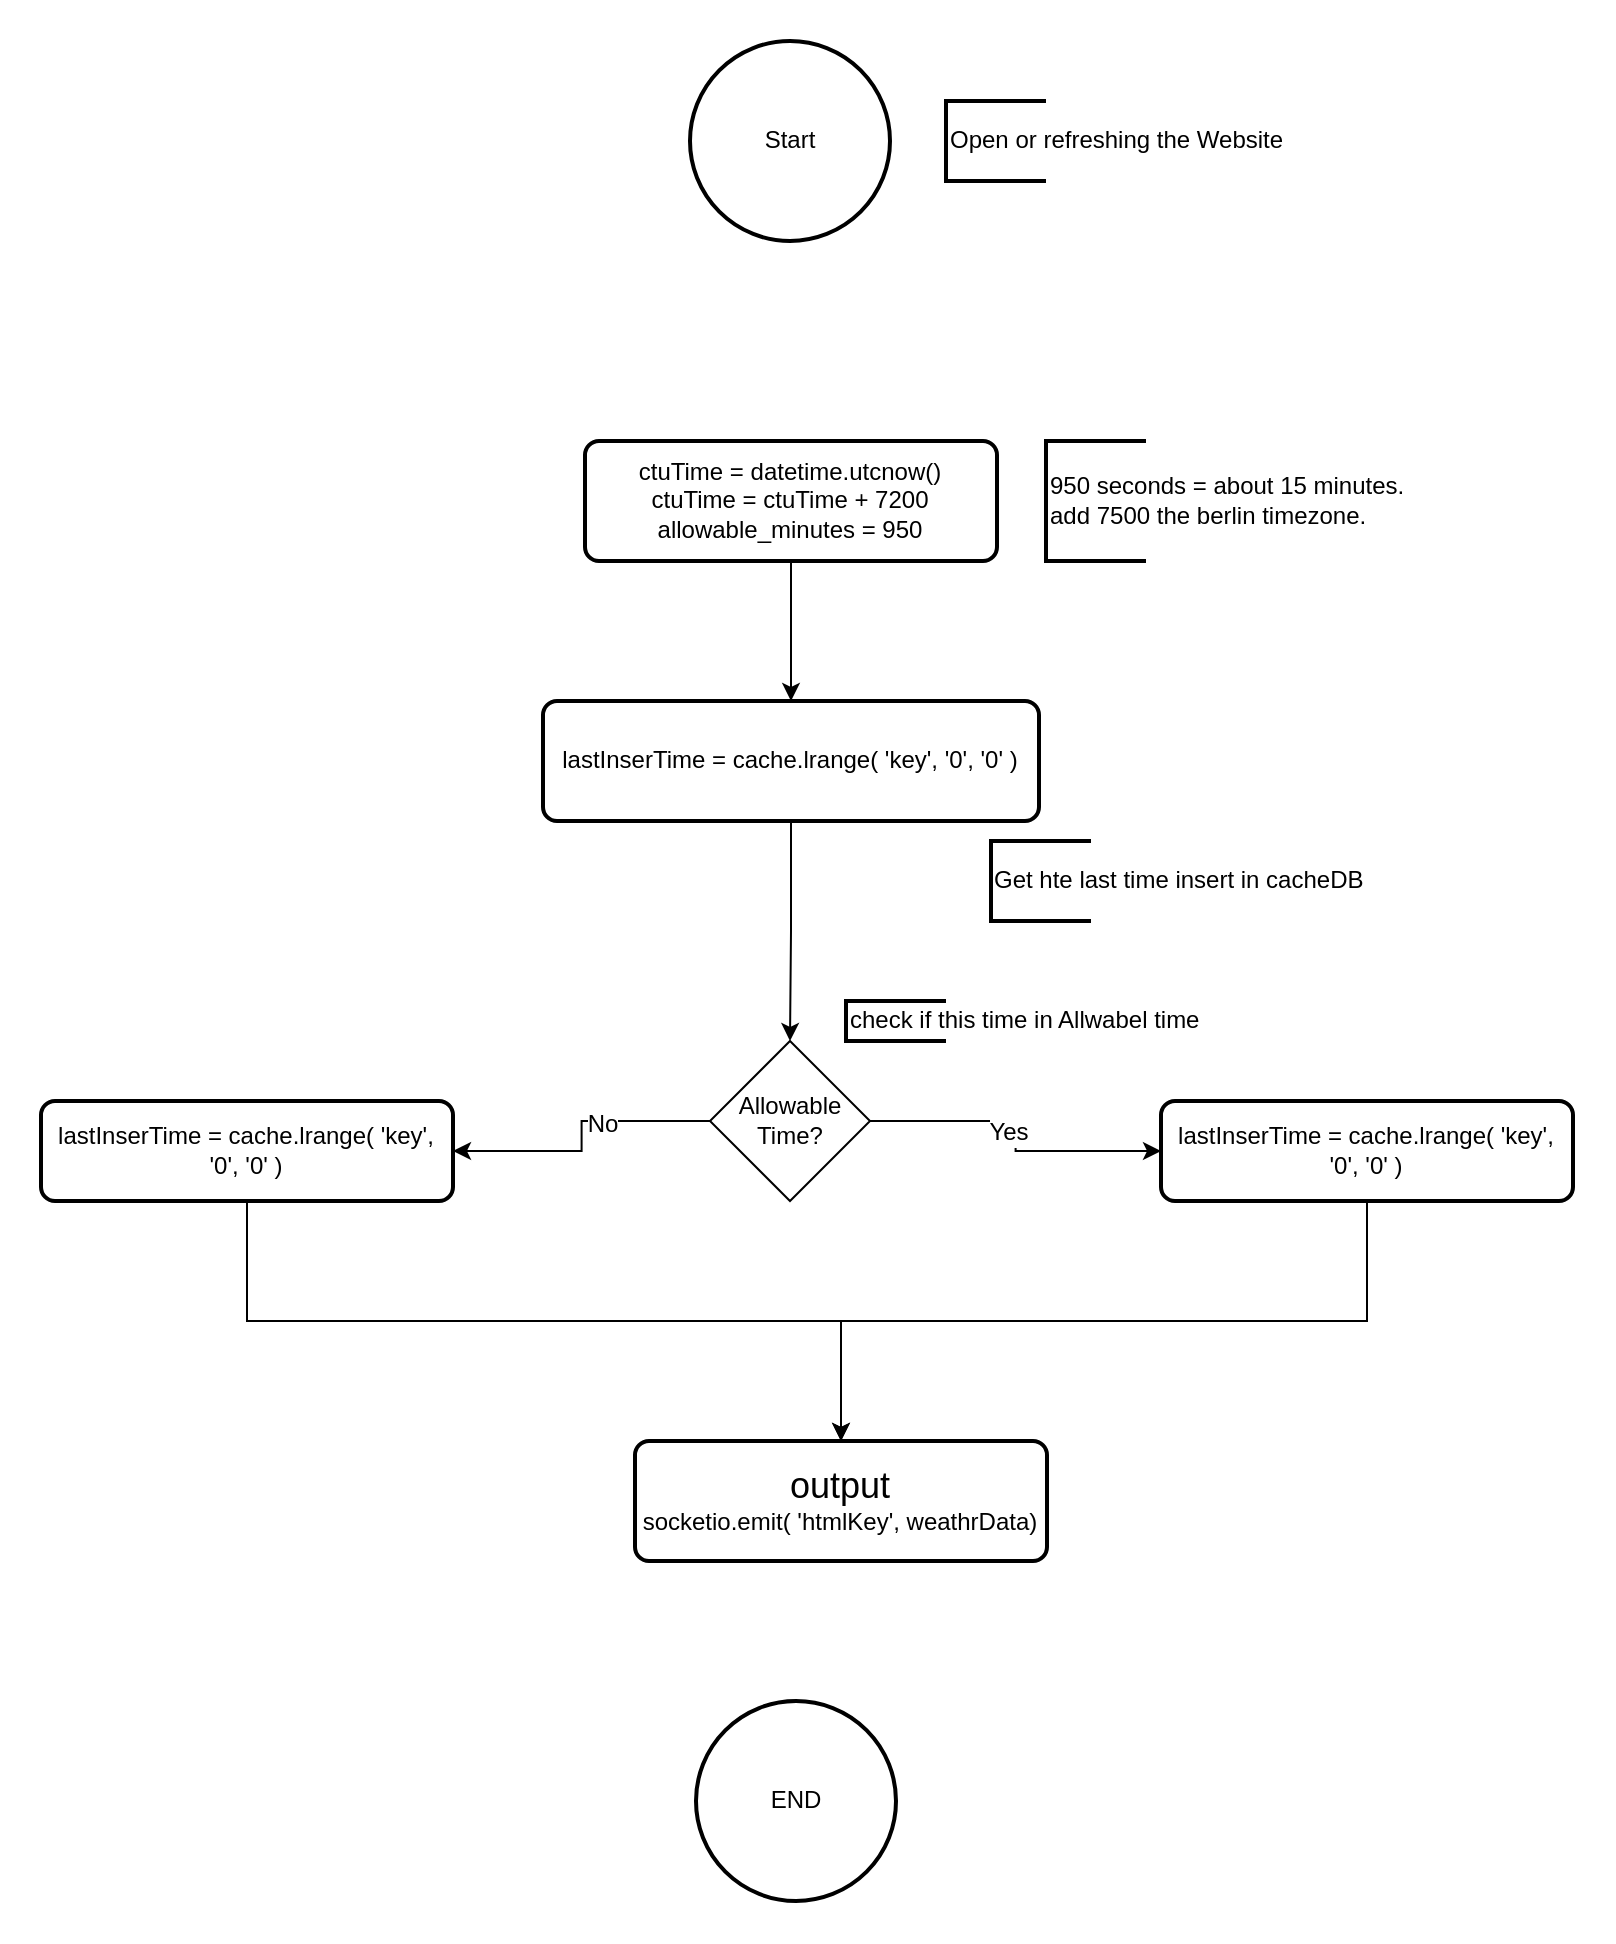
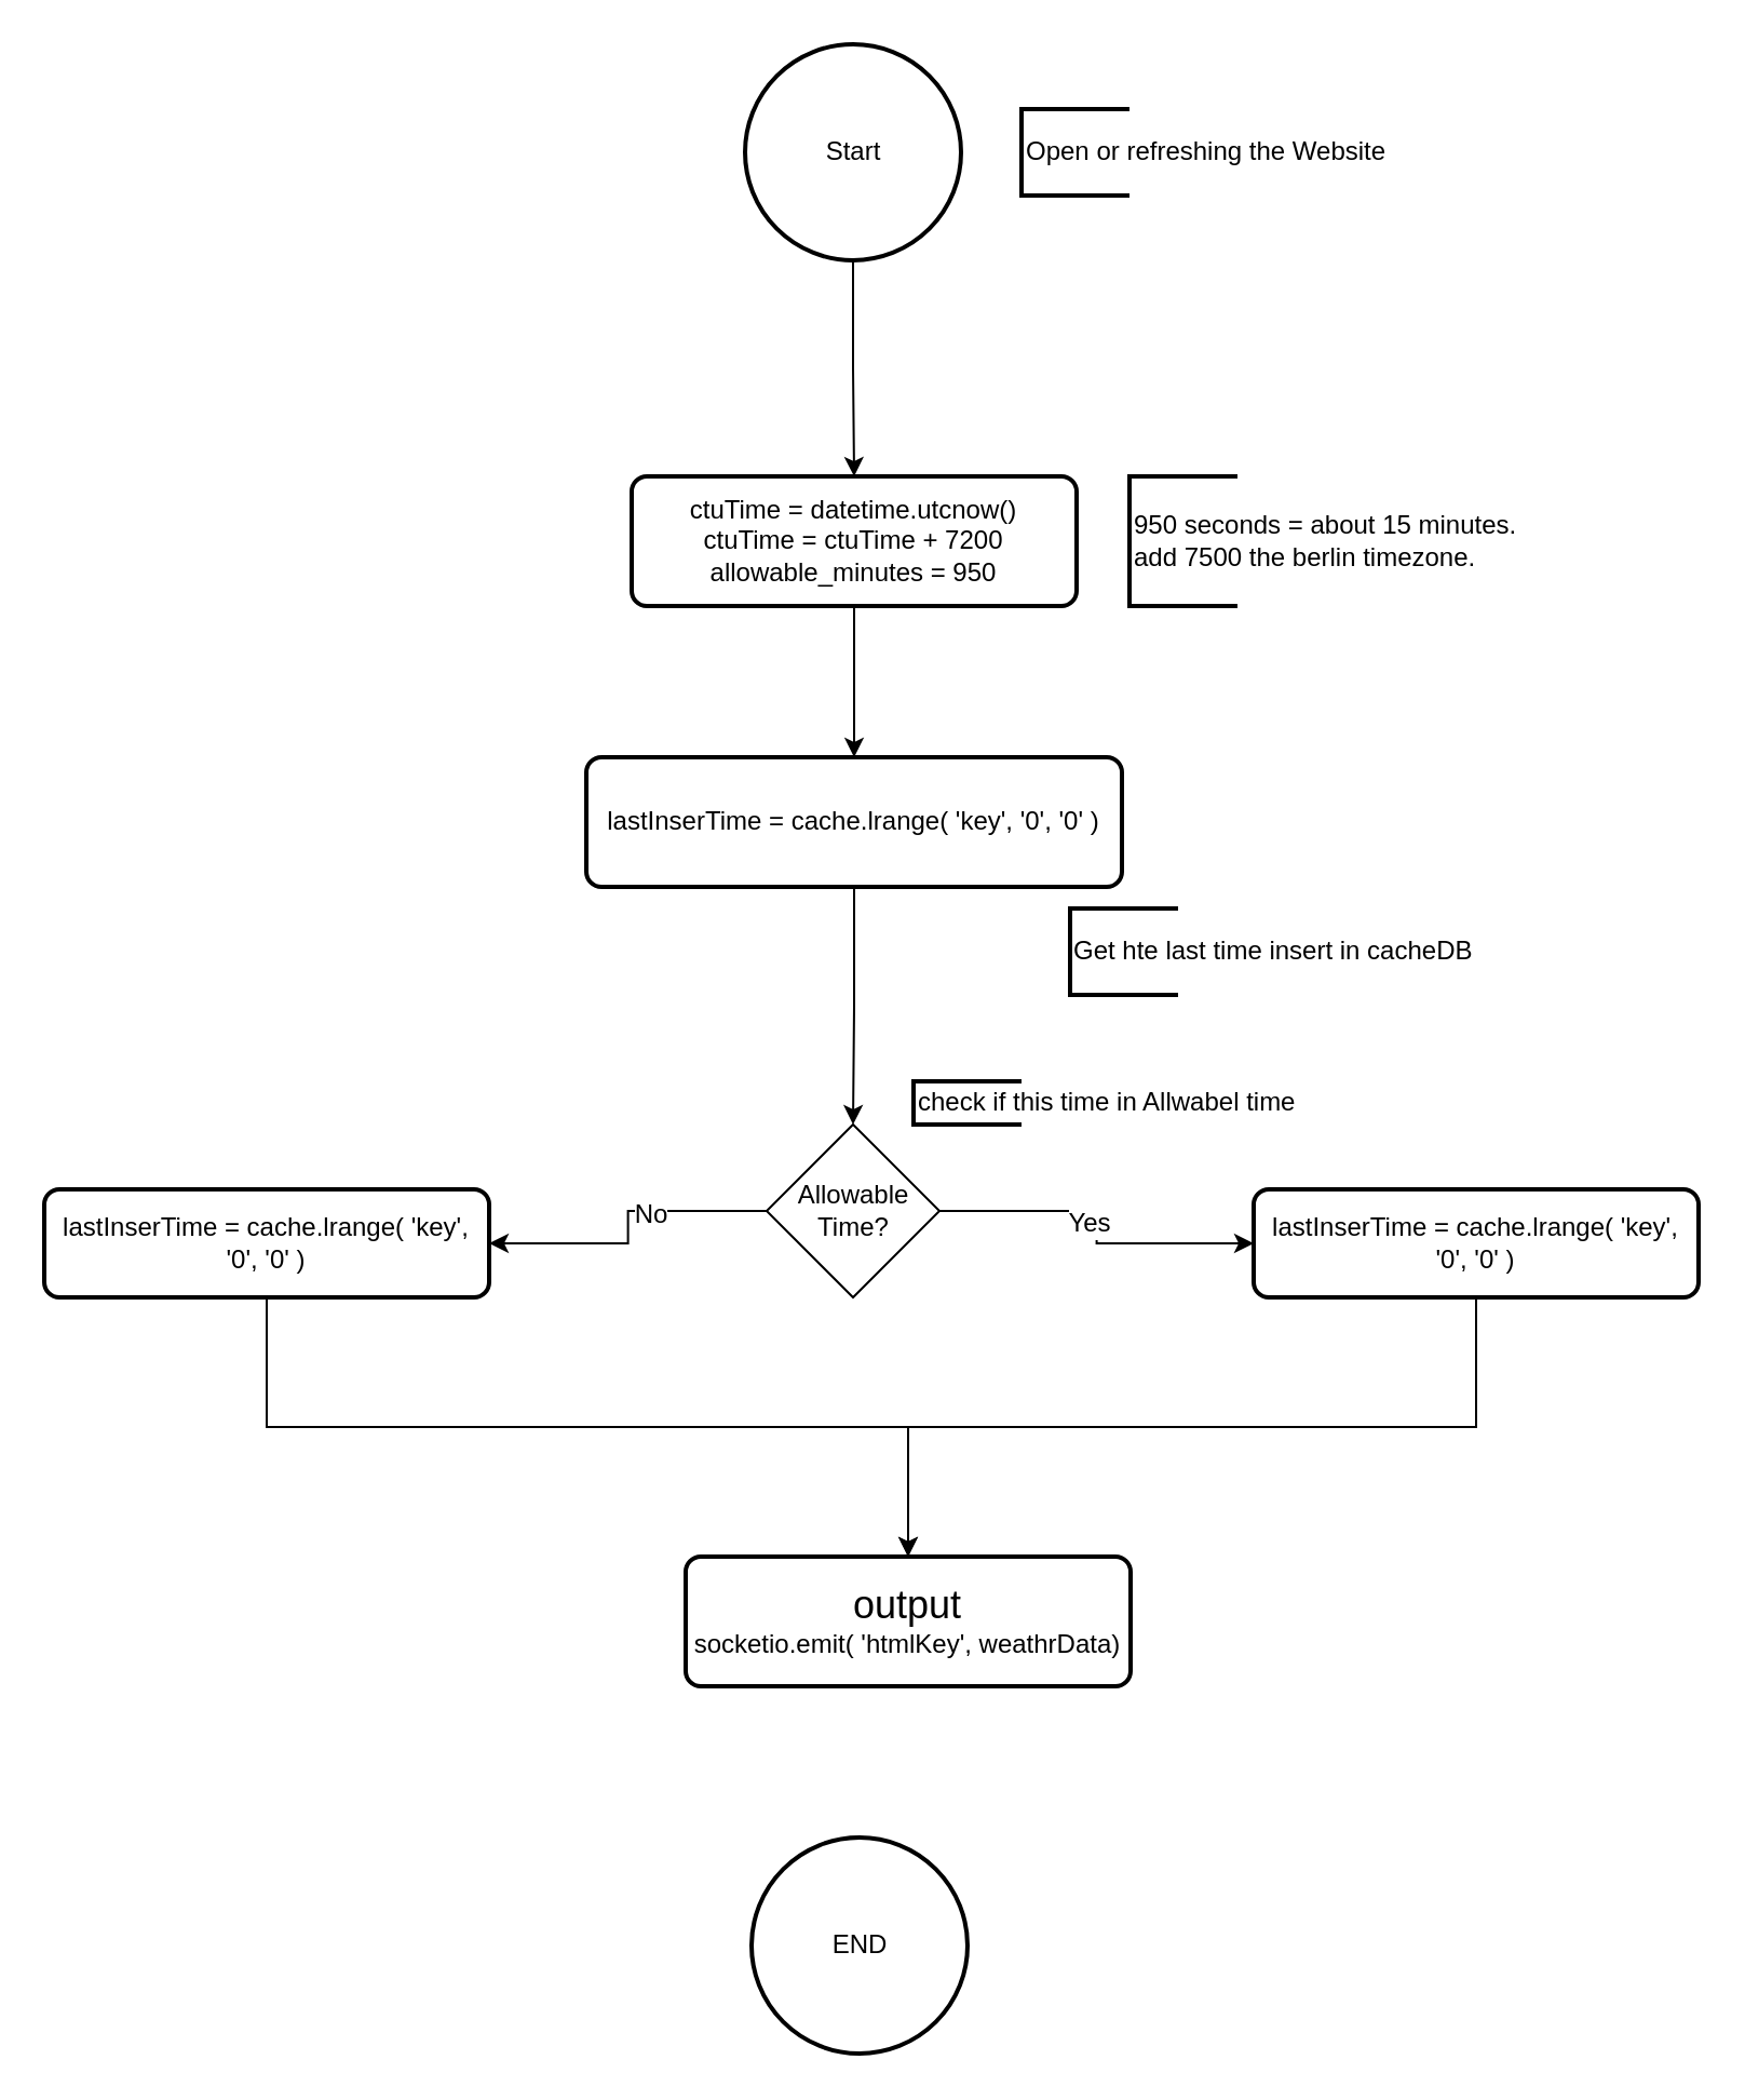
+ <mxCell id="2" style="edgeStyle=orthogonalEdgeStyle;rounded=0;orthogonalLoop=1;jettySize=auto;html=1;exitX=0.5;exitY=1;exitDx=0;exitDy=0;exitPerimeter=0;entryX=0.5;entryY=0;entryDx=0;entryDy=0;" edge="1" parent="1" source="3" target="6"><mxGeometry relative="1" as="geometry" /></mxCell>
